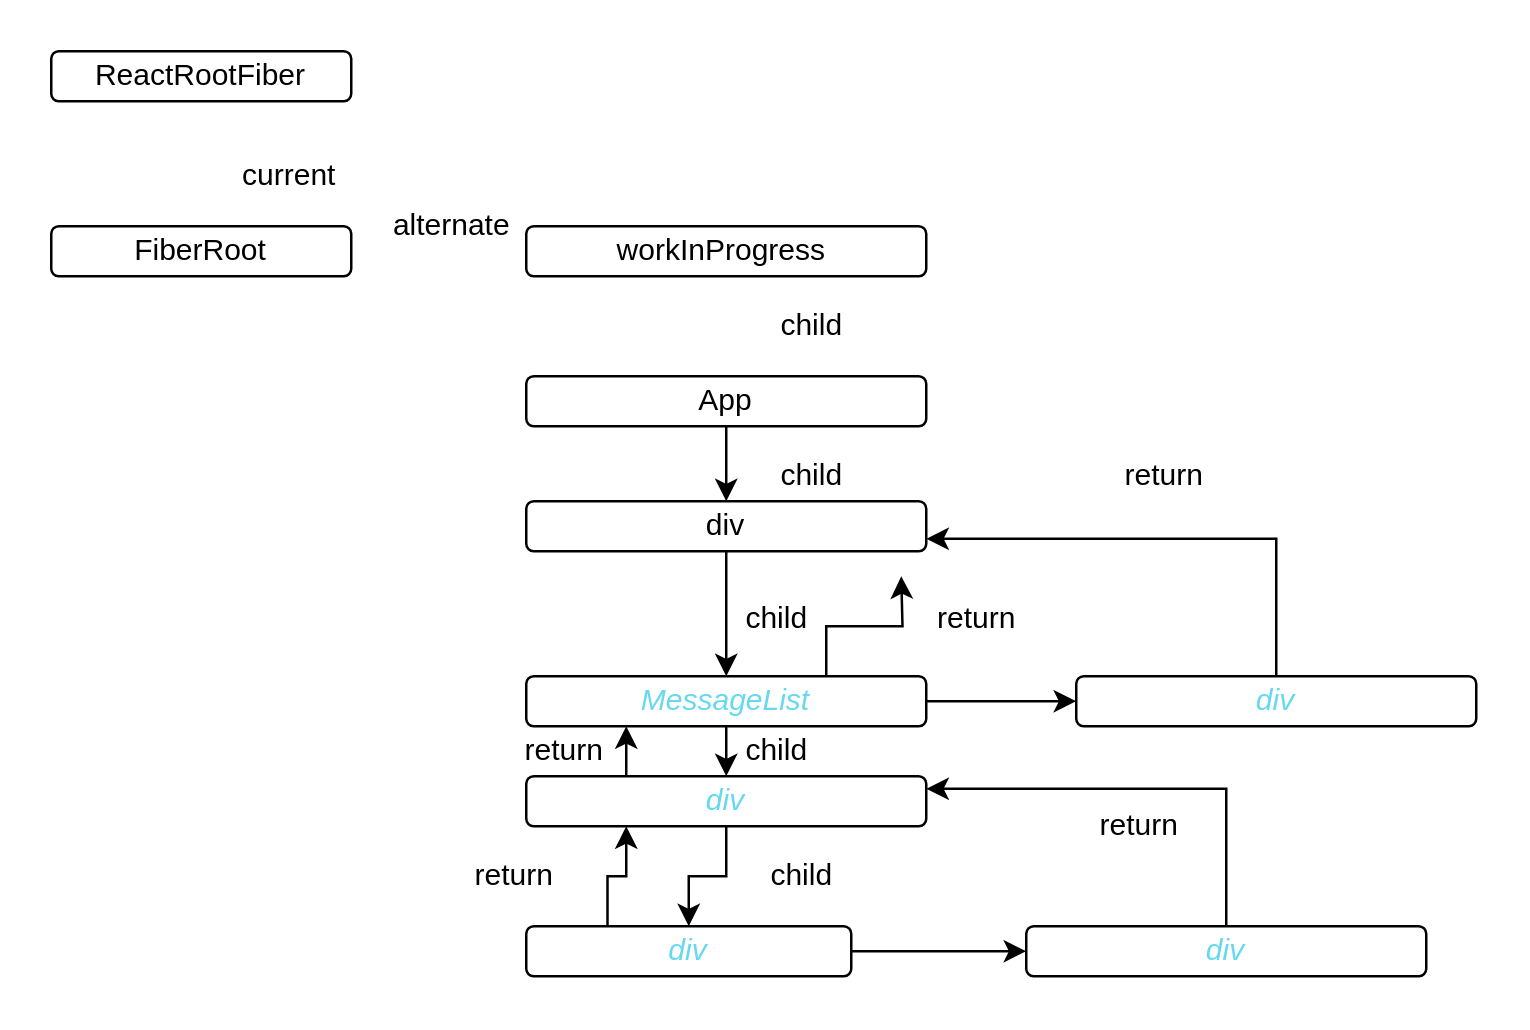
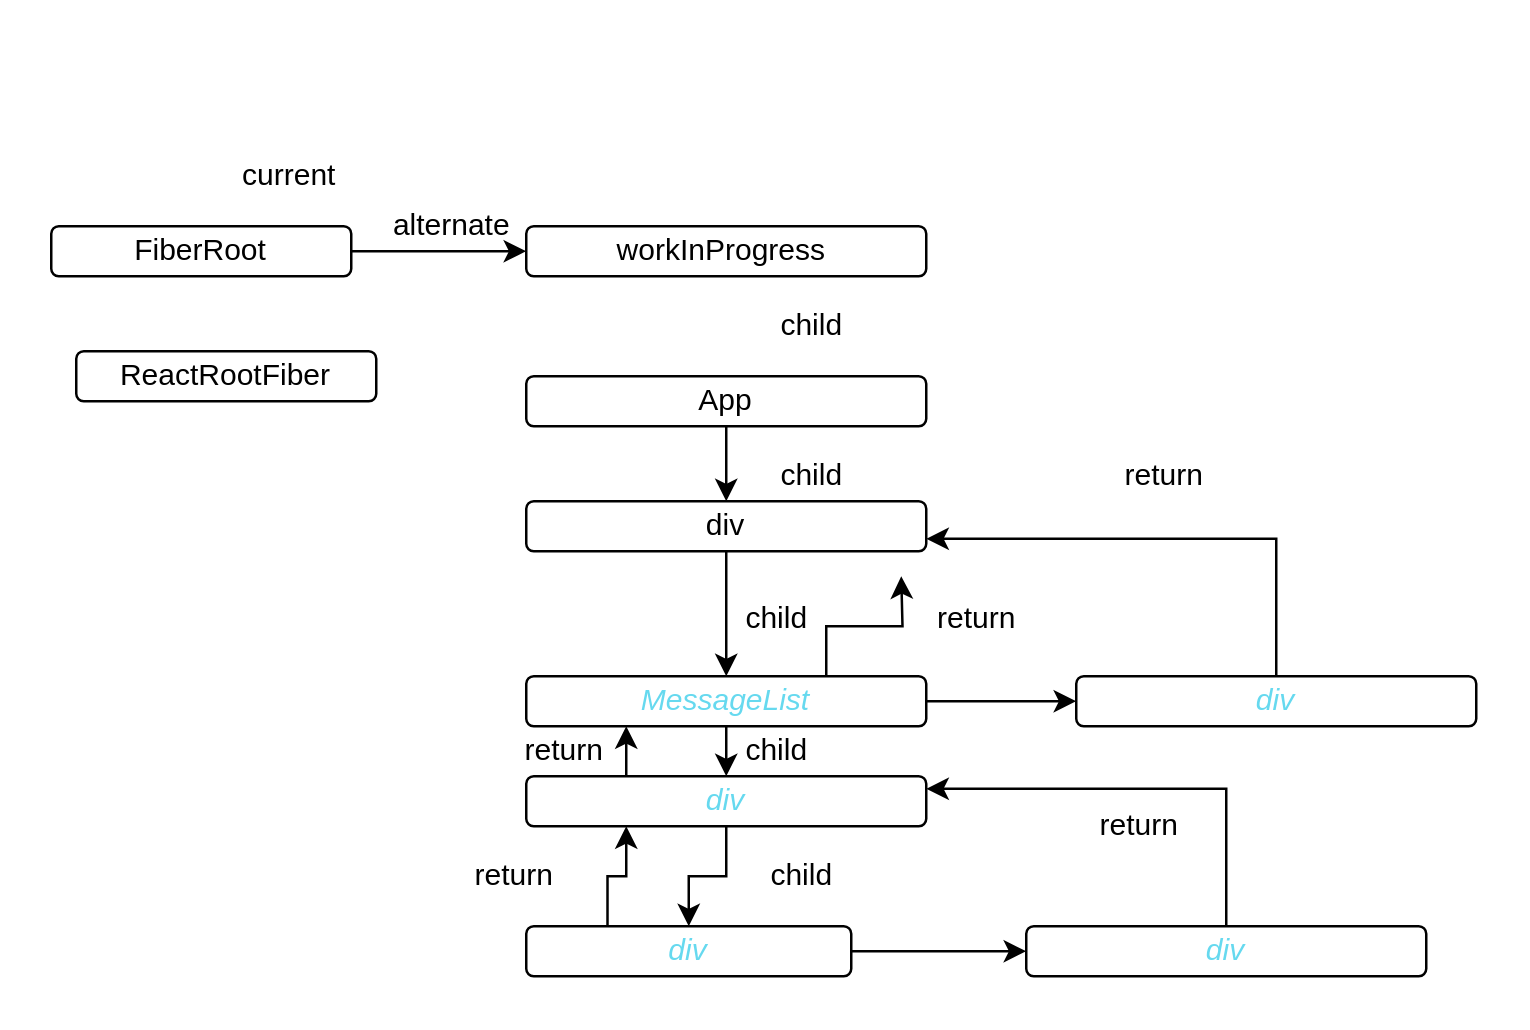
- <mxCell id="2" value="ReactRootFiber" style="rounded=1;whiteSpace=wrap;html=1;" vertex="1" parent="1"><mxGeometry x="20" y="20" width="120" height="20" as="geometry" /></mxCell>
+ <mxCell id="2" value="ReactRootFiber" style="rounded=1;whiteSpace=wrap;html=1;" vertex="1" parent="1"><mxGeometry x="30" y="140" width="120" height="20" as="geometry" /></mxCell>
+ <mxCell id="3" style="edgeStyle=orthogonalEdgeStyle;rounded=0;orthogonalLoop=1;jettySize=auto;html=1;entryX=0;entryY=0.5;entryDx=0;entryDy=0;" edge="1" parent="1" source="4" target="6"><mxGeometry relative="1" as="geometry" /></mxCell>
